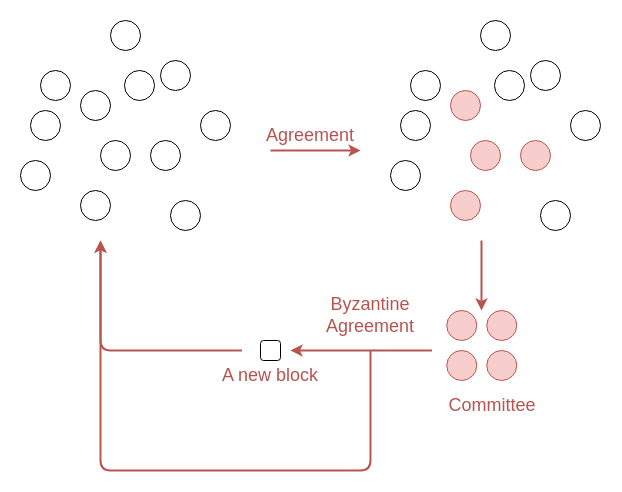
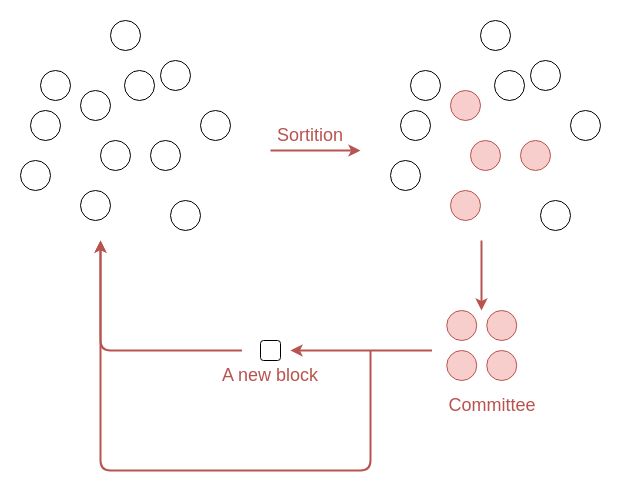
- <mxCell id="38" value="&lt;font color=&quot;#b85450&quot; style=&quot;font-size: 18px&quot;&gt;Agreement&lt;/font&gt;" style="text;html=1;strokeColor=none;fillColor=none;align=center;verticalAlign=middle;whiteSpace=wrap;rounded=0;fontSize=18;" vertex="1" parent="1"><mxGeometry x="270" y="120" width="80" height="30" as="geometry" /></mxCell>
+ <mxCell id="38" value="&lt;font color=&quot;#b85450&quot; style=&quot;font-size: 18px&quot;&gt;Sortition&lt;/font&gt;" style="text;html=1;strokeColor=none;fillColor=none;align=center;verticalAlign=middle;whiteSpace=wrap;rounded=0;fontSize=18;" vertex="1" parent="1"><mxGeometry x="270" y="120" width="80" height="30" as="geometry" /></mxCell>
- <mxCell id="34" value="&lt;font color=&quot;#b85450&quot; style=&quot;font-size: 18px&quot;&gt;Byzantine Agreement&lt;/font&gt;" style="text;html=1;strokeColor=none;fillColor=none;align=center;verticalAlign=middle;whiteSpace=wrap;rounded=0;fontSize=18;" vertex="1" parent="1"><mxGeometry x="330" y="300" width="80" height="30" as="geometry" /></mxCell>
